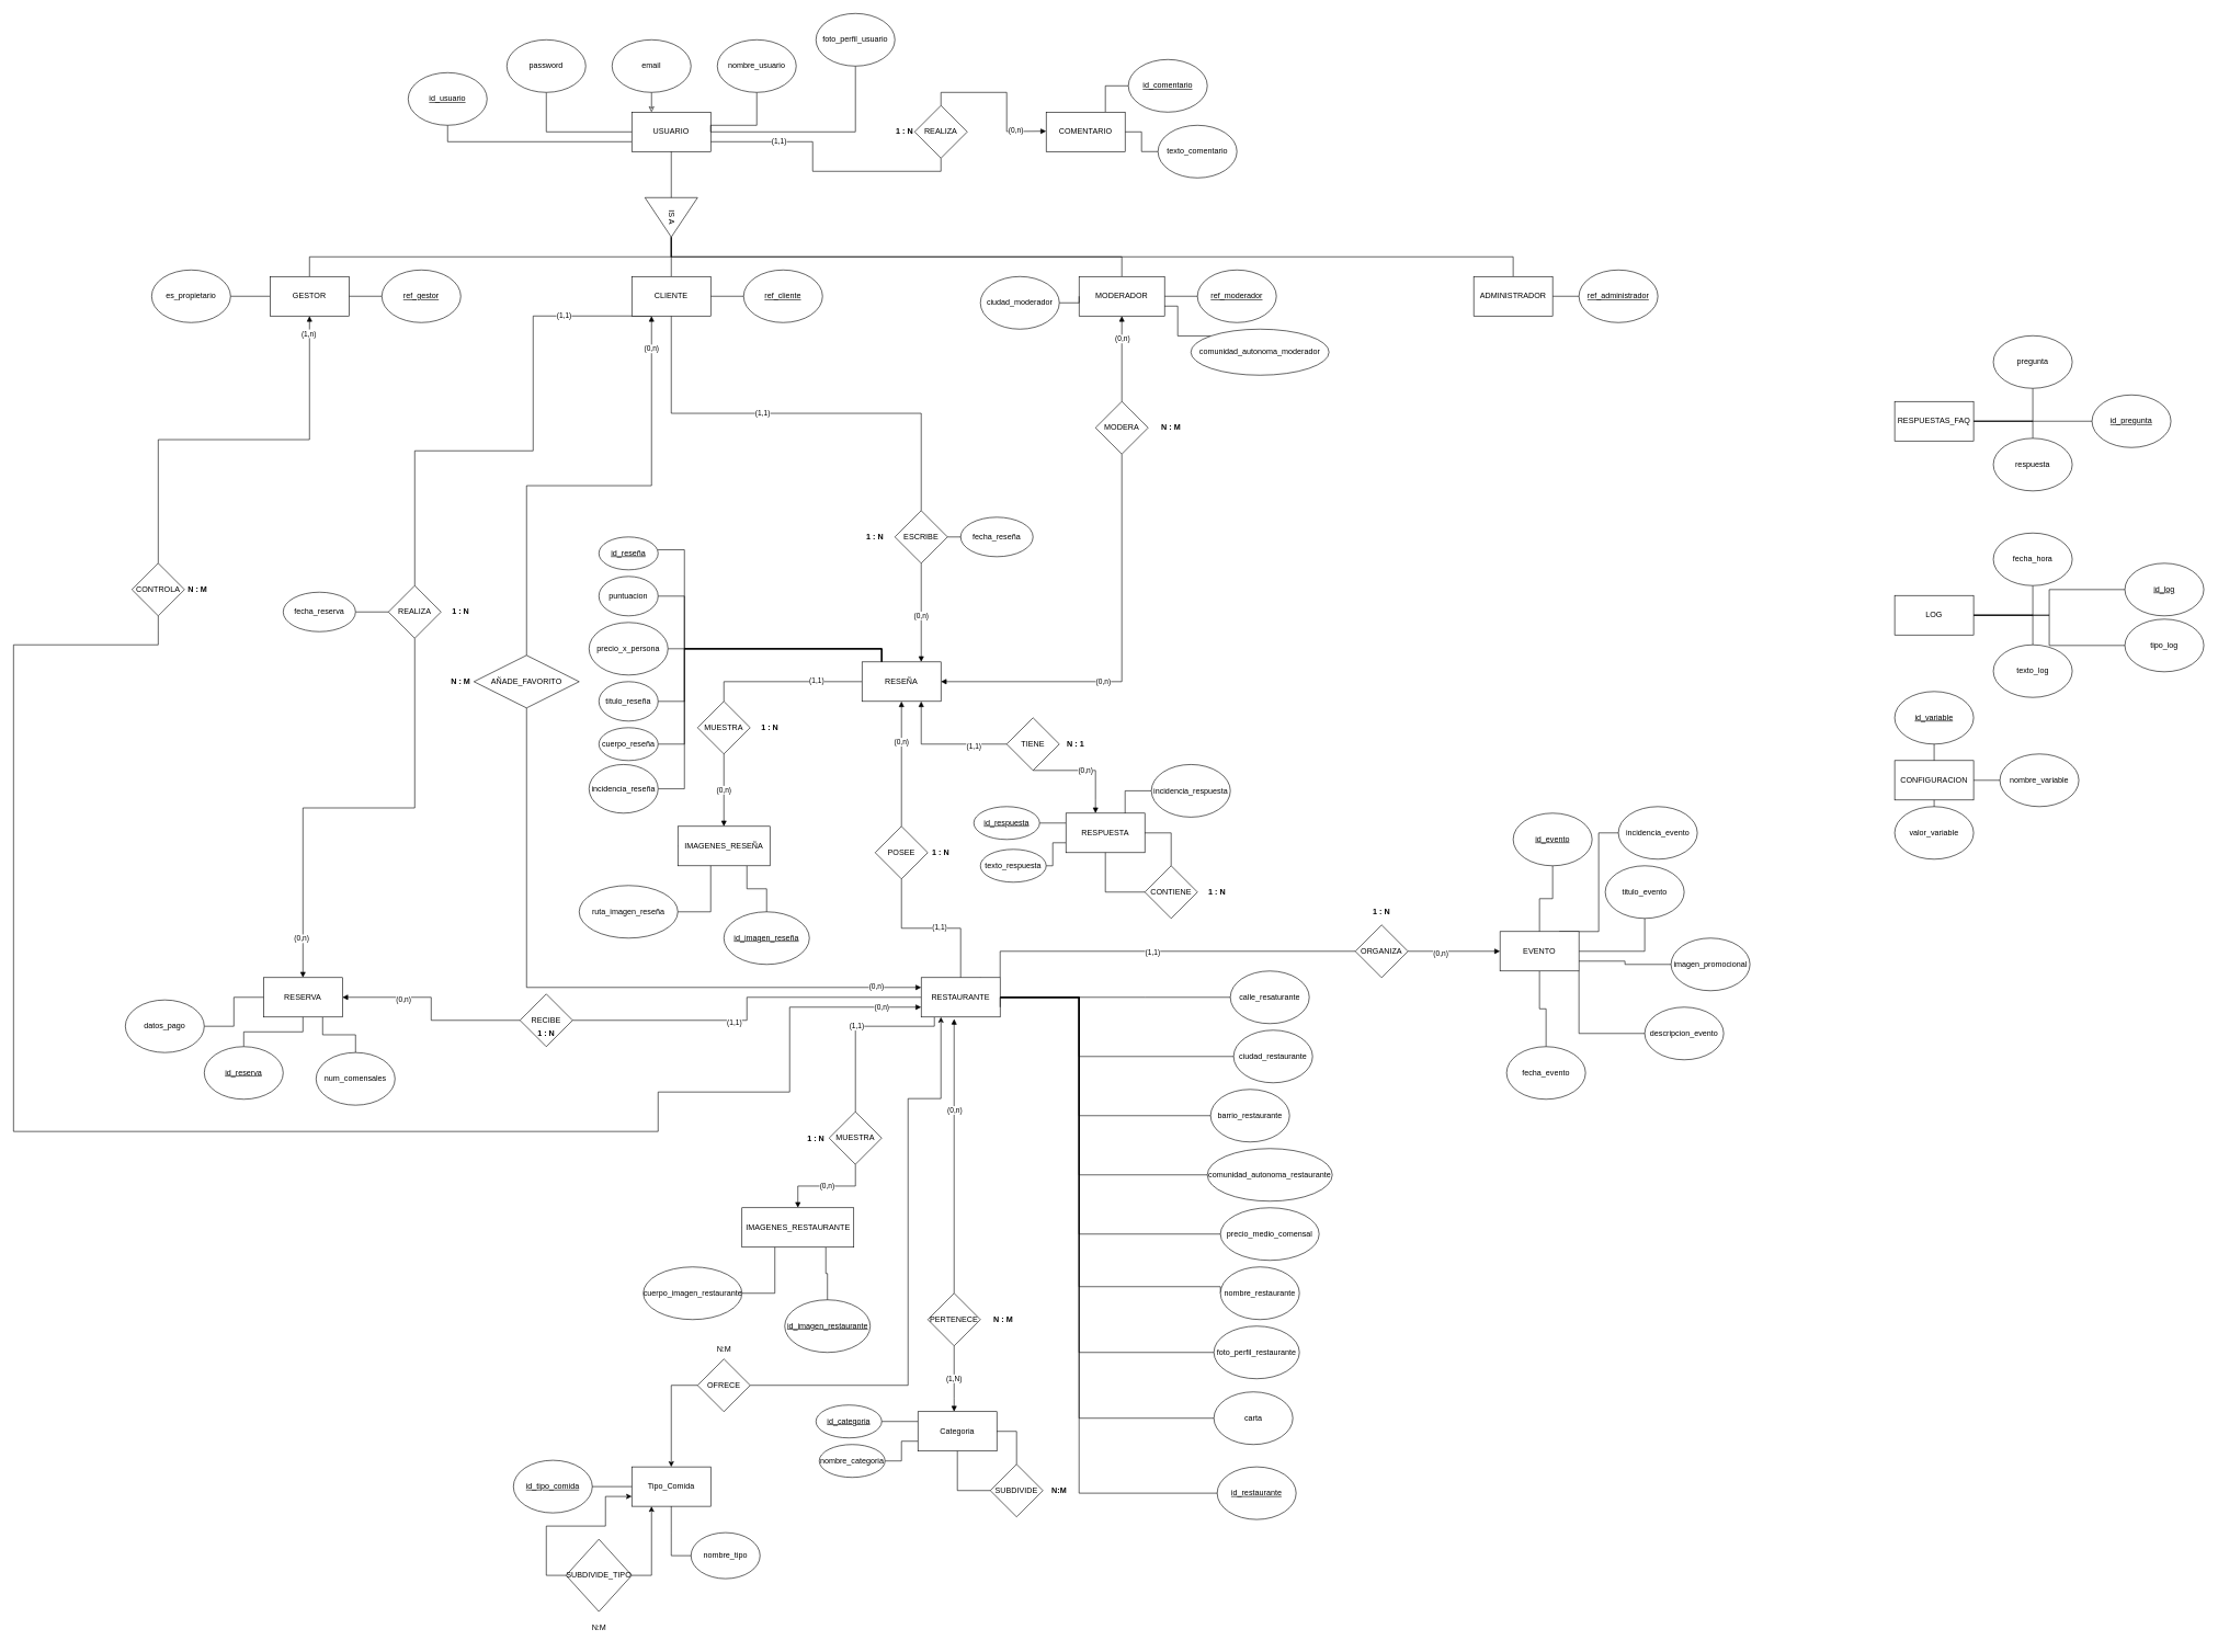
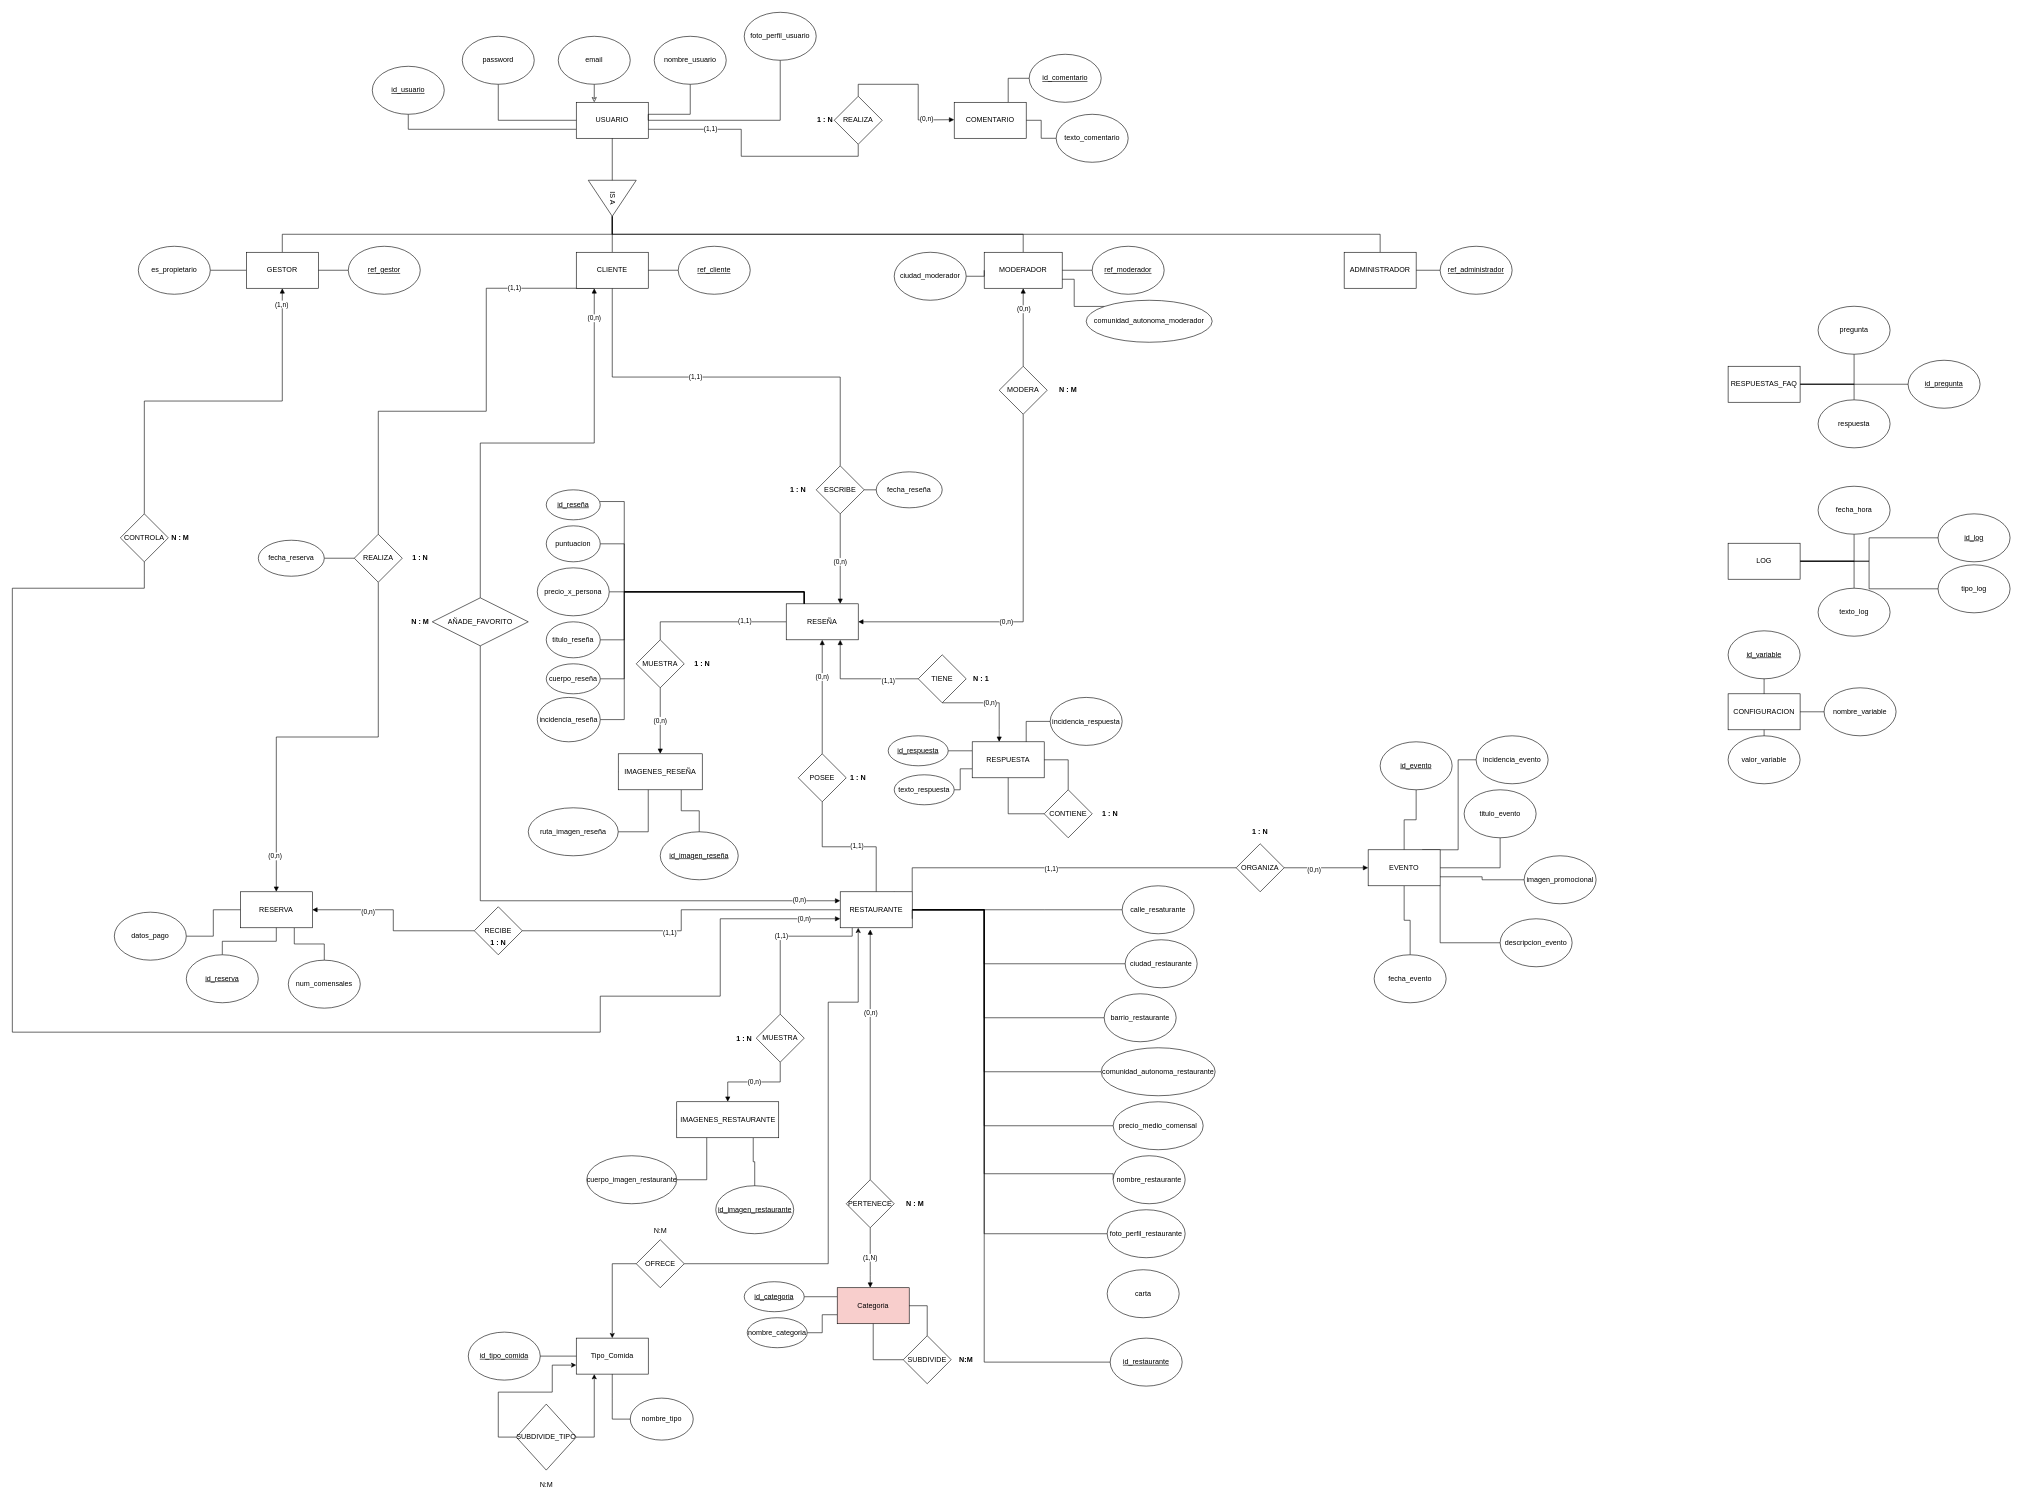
- <mxCell id="53" style="edgeStyle=orthogonalEdgeStyle;rounded=0;orthogonalLoop=1;jettySize=auto;html=1;exitX=1;exitY=0.5;exitDx=0;exitDy=0;entryX=0;entryY=0.5;entryDx=0;entryDy=0;startArrow=none;startFill=0;endArrow=none;endFill=0;" parent="1" source="67" target="79" edge="1"><mxGeometry relative="1" as="geometry"><Array as="points"><mxPoint x="1640" y="1516" /><mxPoint x="1640" y="2156" /></Array></mxGeometry></mxCell>
- <mxCell id="91" value="Categoria" style="rounded=0;whiteSpace=wrap;html=1;" parent="1" vertex="1"><mxGeometry x="1395" y="2146" width="120" height="60" as="geometry" /></mxCell>
+ <mxCell id="91" value="Categoria" style="rounded=0;whiteSpace=wrap;html=1;fillColor=#f8cecc;" parent="1" vertex="1"><mxGeometry x="1395" y="2146" width="120" height="60" as="geometry" /></mxCell>
